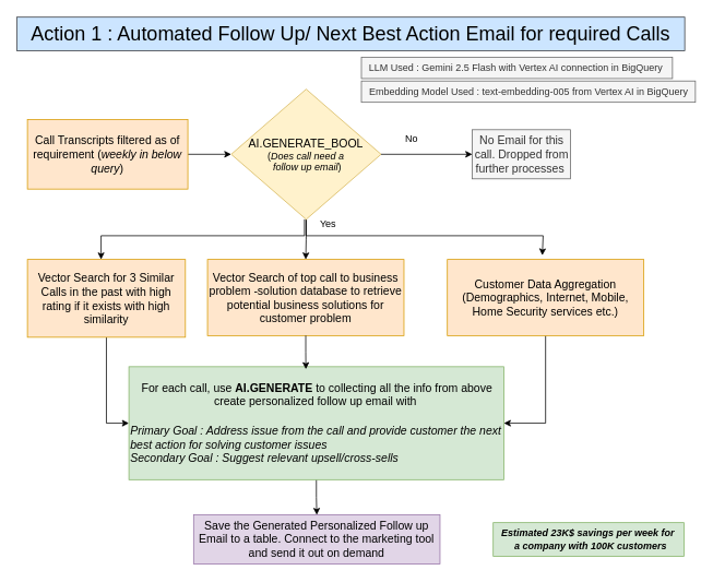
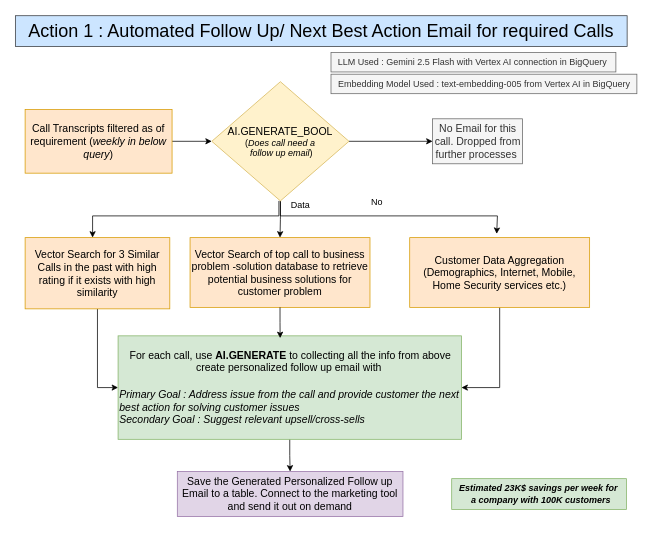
- <mxCell id="11" value="No" style="text;html=1;align=center;verticalAlign=middle;resizable=0;points=[];autosize=1;strokeColor=none;fillColor=none;" vertex="1" parent="1"><mxGeometry x="485" y="156" width="33" height="26" as="geometry" /></mxCell>
+ <mxCell id="11" value="No" style="text;html=1;align=center;verticalAlign=middle;resizable=0;points=[];autosize=1;strokeColor=none;fillColor=none;" vertex="1" parent="1"><mxGeometry x="485" y="256" width="33" height="26" as="geometry" /></mxCell>
- <mxCell id="16" value="Yes" style="text;html=1;align=center;verticalAlign=middle;resizable=0;points=[];autosize=1;strokeColor=none;fillColor=none;" vertex="1" parent="1"><mxGeometry x="381" y="260" width="38" height="26" as="geometry" /></mxCell>
+ <mxCell id="16" value="Data" style="text;html=1;align=center;verticalAlign=middle;resizable=0;points=[];autosize=1;strokeColor=none;fillColor=none;" vertex="1" parent="1"><mxGeometry x="381" y="260" width="38" height="26" as="geometry" /></mxCell>
